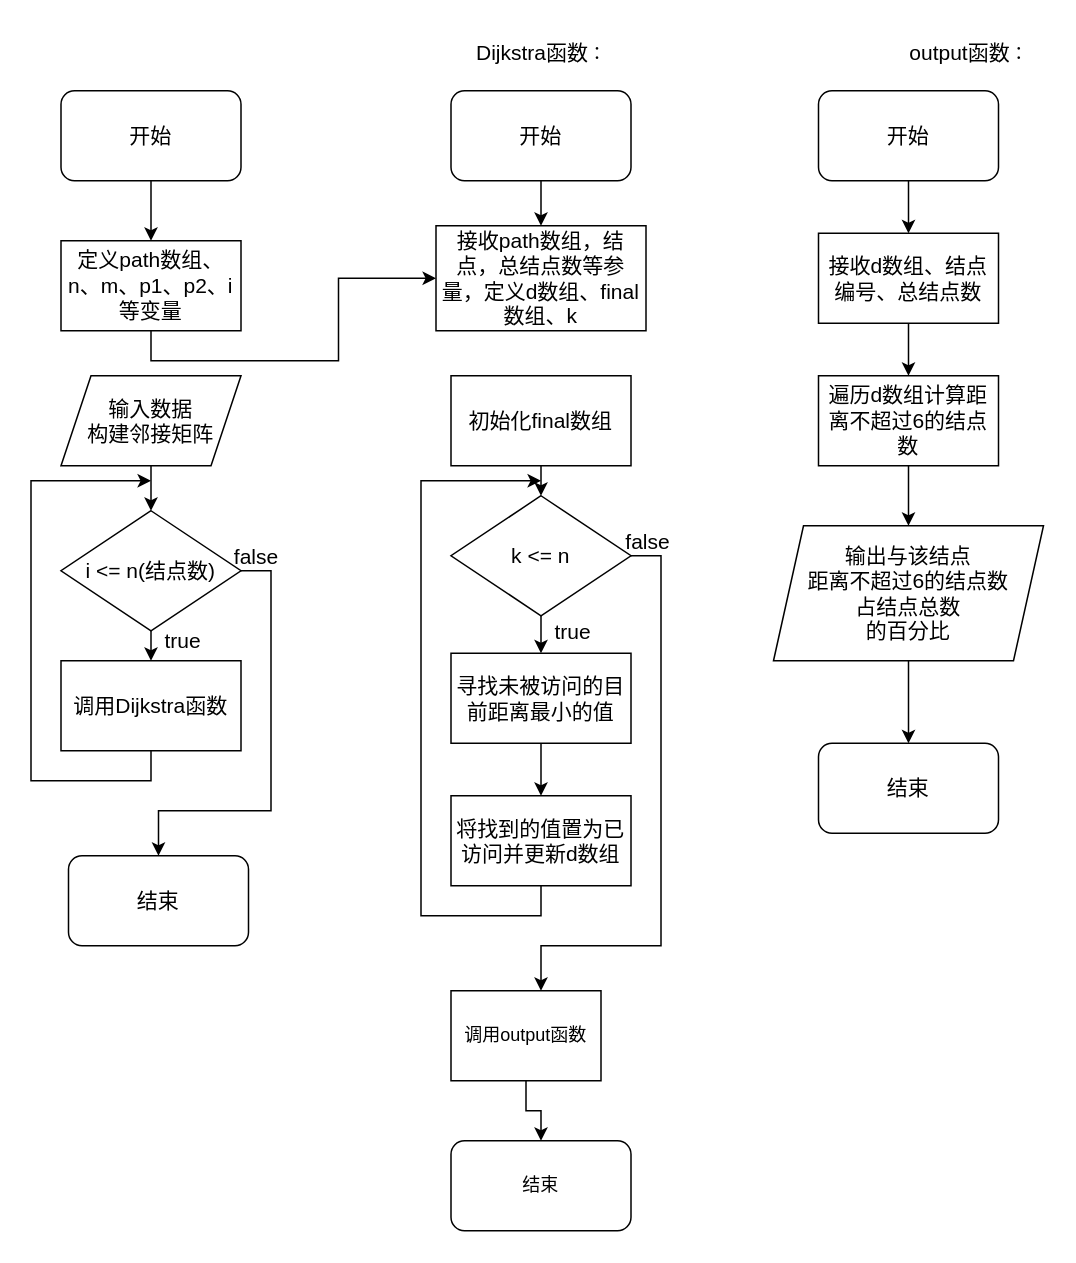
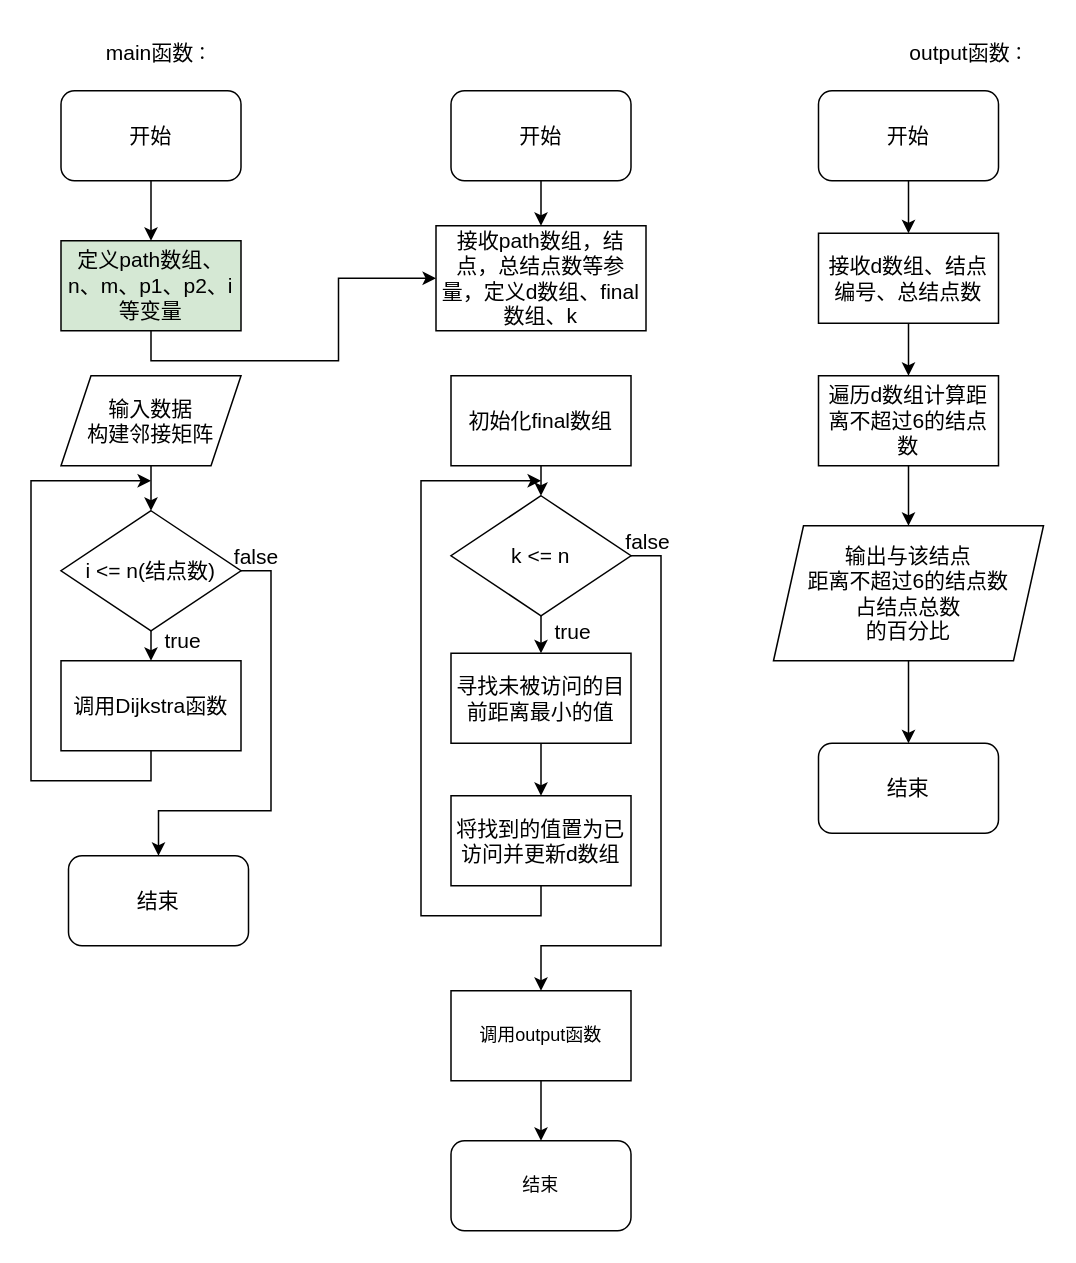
+ <mxCell id="22" value="&lt;font style=&quot;font-size: 14px;&quot;&gt;main函数&lt;/font&gt;：" style="text;html=1;align=center;verticalAlign=middle;resizable=0;points=[];autosize=1;strokeColor=none;fillColor=none;" parent="1" vertex="1"><mxGeometry x="60" y="20" width="90" height="30" as="geometry" /></mxCell>
- <mxCell id="19" value="&lt;font style=&quot;font-size: 14px;&quot;&gt;Dijkstra函数&lt;/font&gt;：" style="text;html=1;align=center;verticalAlign=middle;resizable=0;points=[];autosize=1;strokeColor=none;fillColor=none;" parent="1" vertex="1"><mxGeometry x="305" y="20" width="110" height="30" as="geometry" /></mxCell>
- <mxCell id="24" value="&lt;font style=&quot;font-size: 14px;&quot;&gt;定义path数组、n、m、p1、p2、i等变量&lt;/font&gt;" style="rounded=0;whiteSpace=wrap;html=1;" parent="1" vertex="1"><mxGeometry x="40" y="160" width="120" height="60" as="geometry" /></mxCell>
+ <mxCell id="24" value="&lt;font style=&quot;font-size: 14px;&quot;&gt;定义path数组、n、m、p1、p2、i等变量&lt;/font&gt;" style="rounded=0;whiteSpace=wrap;html=1;fillColor=#d5e8d4;" parent="1" vertex="1"><mxGeometry x="40" y="160" width="120" height="60" as="geometry" /></mxCell>
- <mxCell id="17" value="调用output函数" style="rounded=0;whiteSpace=wrap;html=1;" parent="1" vertex="1"><mxGeometry x="300" y="660" width="100" height="60" as="geometry" /></mxCell>
+ <mxCell id="17" value="调用output函数" style="rounded=0;whiteSpace=wrap;html=1;" parent="1" vertex="1"><mxGeometry x="300" y="660" width="120" height="60" as="geometry" /></mxCell>
